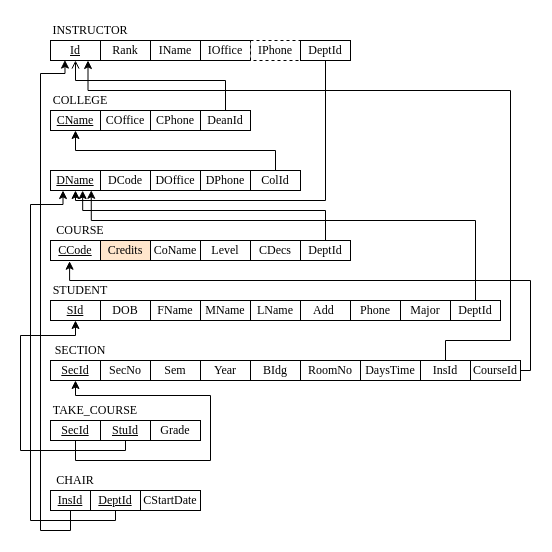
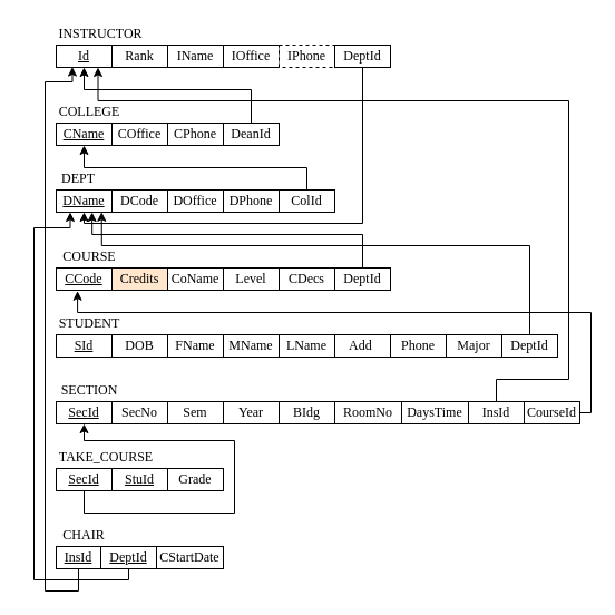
- <mxCell id="40" style="edgeStyle=orthogonalEdgeStyle;rounded=0;orthogonalLoop=1;jettySize=auto;html=1;exitX=0.5;exitY=0;exitDx=0;exitDy=0;entryX=0.5;entryY=1;entryDx=0;entryDy=0;endArrow=open;" edge="1" parent="1" source="41" target="6"><mxGeometry relative="1" as="geometry"><Array as="points"><mxPoint x="225" y="80" /><mxPoint x="75" y="80" /></Array></mxGeometry></mxCell>
+ <mxCell id="40" style="edgeStyle=orthogonalEdgeStyle;rounded=0;orthogonalLoop=1;jettySize=auto;html=1;exitX=0.5;exitY=0;exitDx=0;exitDy=0;entryX=0.5;entryY=1;entryDx=0;entryDy=0;" edge="1" parent="1" source="41" target="6"><mxGeometry relative="1" as="geometry"><Array as="points"><mxPoint x="225" y="80" /><mxPoint x="75" y="80" /></Array></mxGeometry></mxCell>
+ <mxCell id="15" value="&lt;font face=&quot;Times New Roman&quot;&gt;DEPT&lt;/font&gt;" style="text;html=1;align=center;verticalAlign=middle;whiteSpace=wrap;rounded=0;" parent="1" vertex="1"><mxGeometry x="50" y="150" width="40" height="20" as="geometry" /></mxCell>
- <mxCell id="56" style="edgeStyle=orthogonalEdgeStyle;rounded=0;orthogonalLoop=1;jettySize=auto;html=1;entryX=0.5;entryY=1;entryDx=0;entryDy=0;exitX=0.5;exitY=1;exitDx=0;exitDy=0;" edge="1" parent="1" source="57" target="23"><mxGeometry relative="1" as="geometry"><Array as="points"><mxPoint x="125" y="450" /><mxPoint x="20" y="450" /><mxPoint x="20" y="335" /><mxPoint x="75" y="335" /></Array></mxGeometry></mxCell>
